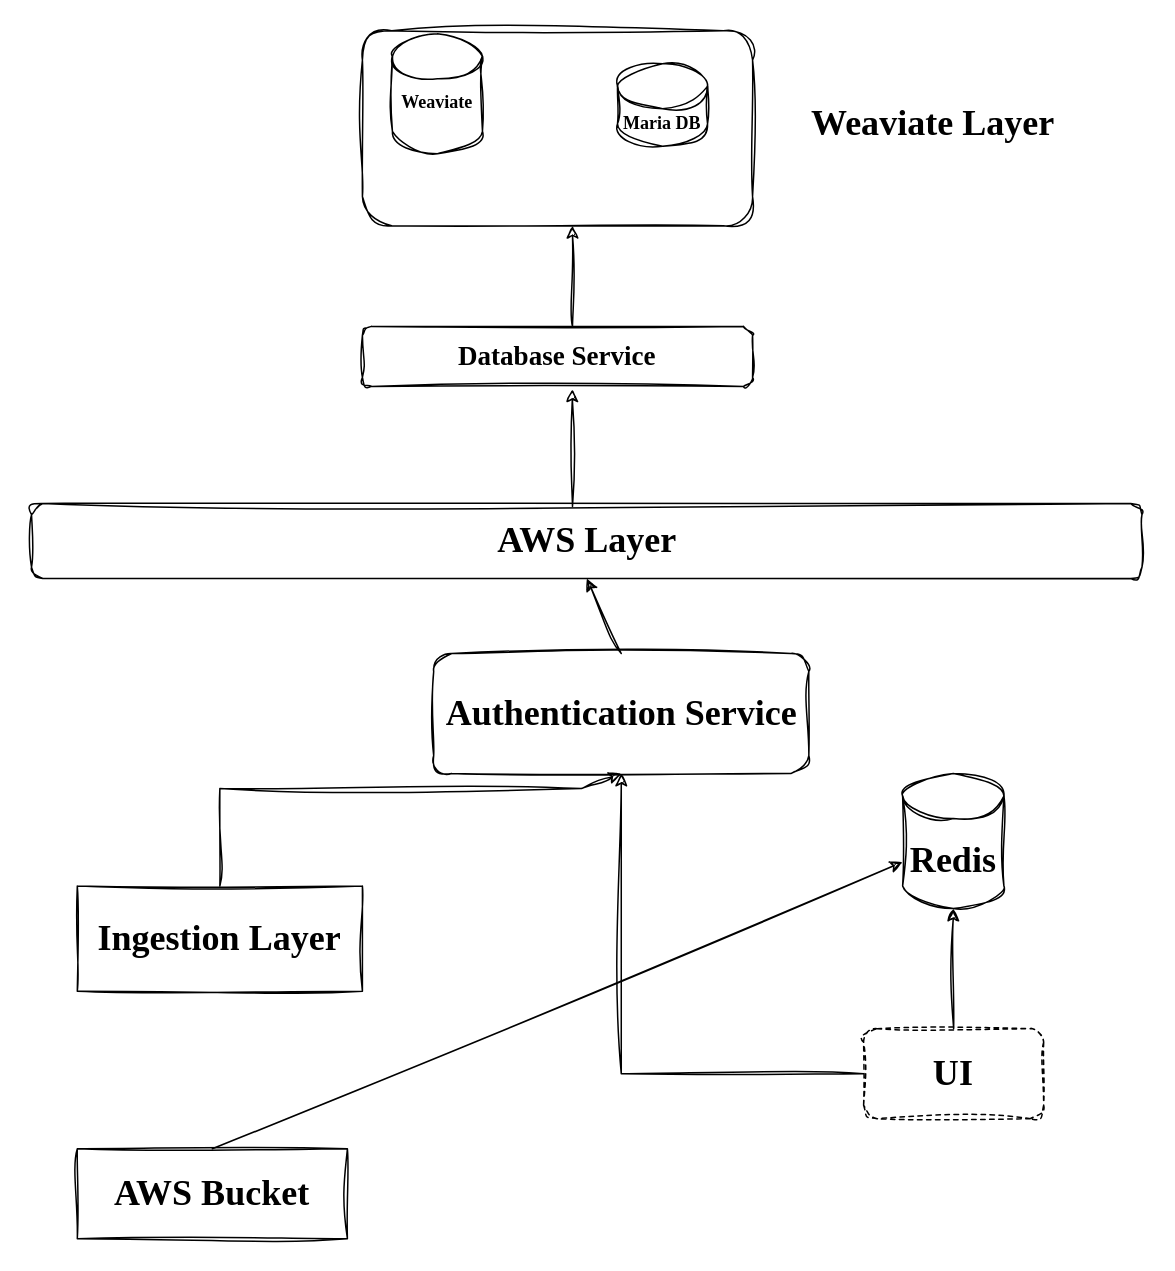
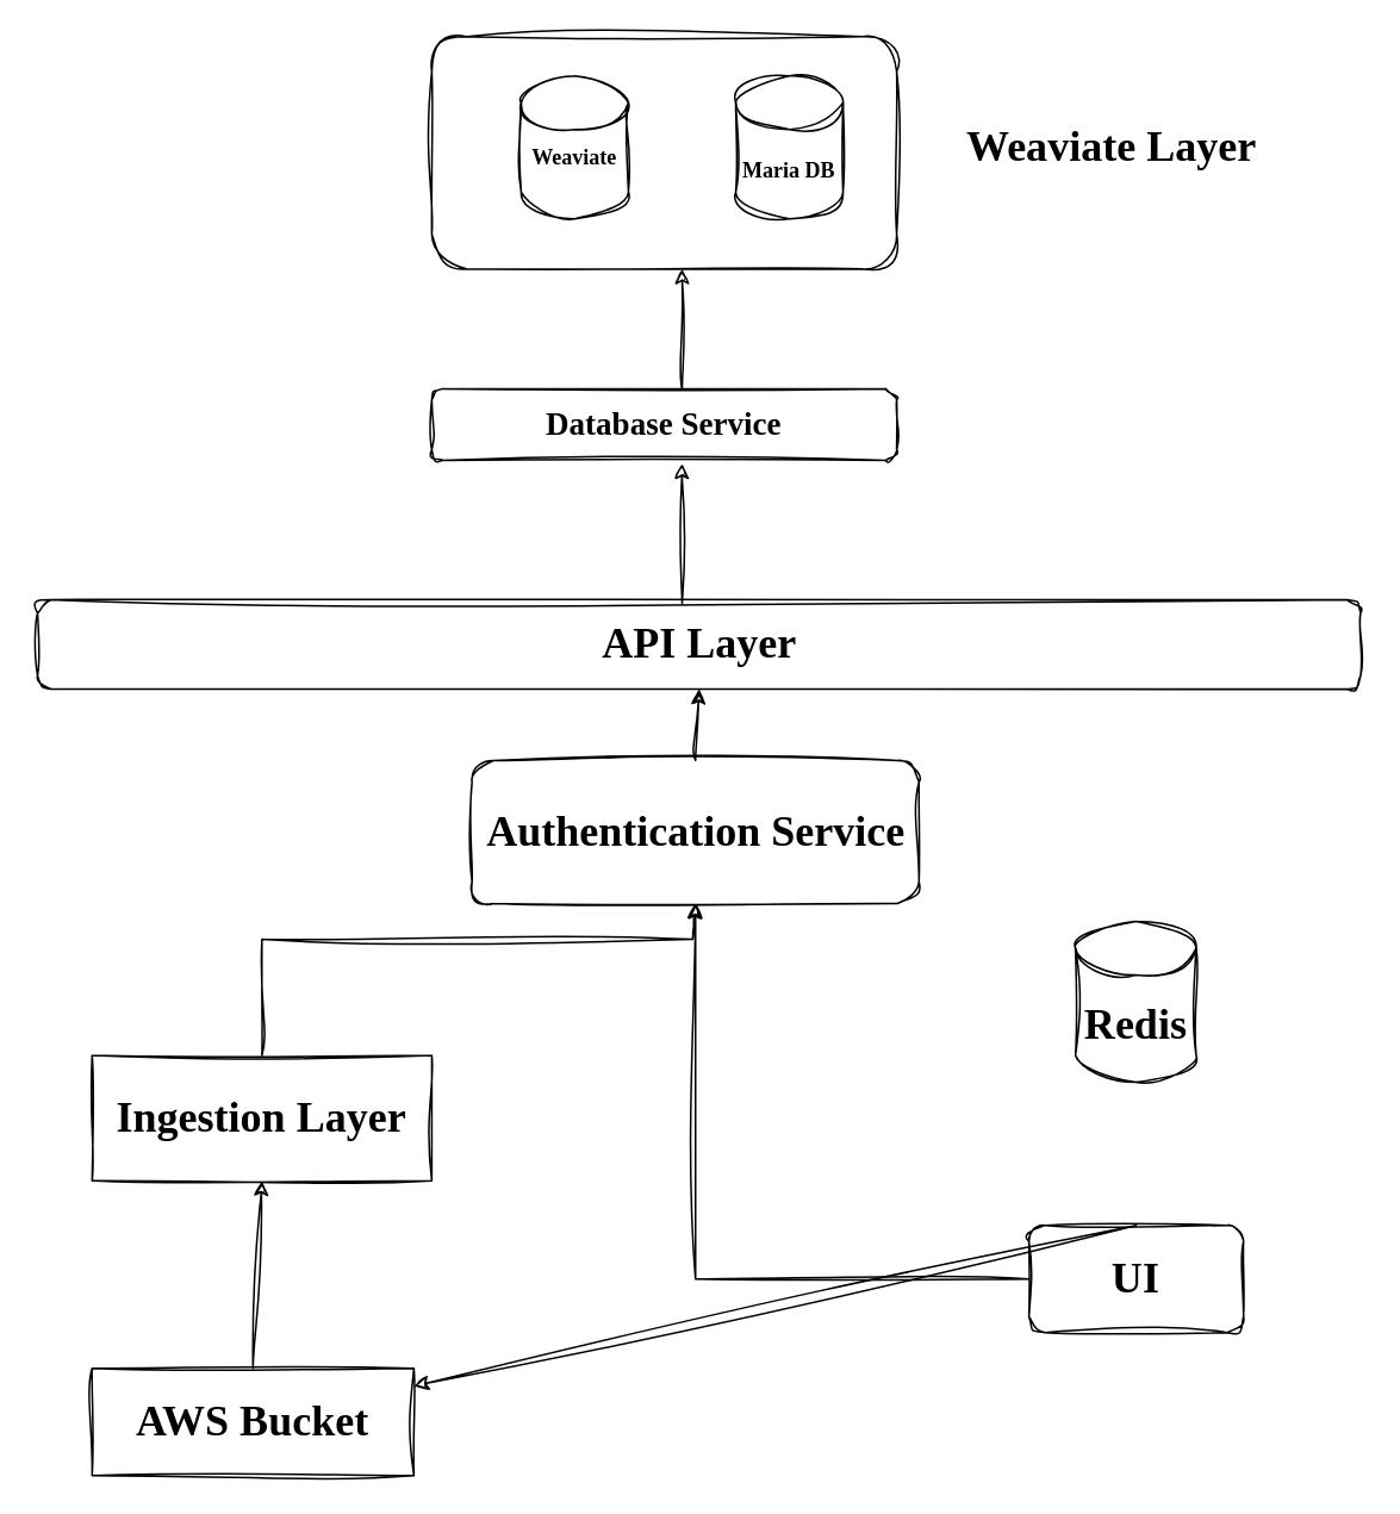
- <mxCell id="3" value="&lt;b&gt;Weaviate&lt;/b&gt;&lt;div&gt;&lt;br&gt;&lt;/div&gt;" style="shape=cylinder3;whiteSpace=wrap;html=1;boundedLbl=1;backgroundOutline=1;size=15;sketch=1;hachureGap=4;jiggle=2;curveFitting=1;fontFamily=Architects Daughter;fontSource=https%3A%2F%2Ffonts.googleapis.com%2Fcss%3Ffamily%3DArchitects%2BDaughter;" vertex="1" parent="1"><mxGeometry x="261" y="22" width="60" height="80" as="geometry" /></mxCell>
+ <mxCell id="3" value="&lt;b&gt;Weaviate&lt;/b&gt;&lt;div&gt;&lt;br&gt;&lt;/div&gt;" style="shape=cylinder3;whiteSpace=wrap;html=1;boundedLbl=1;backgroundOutline=1;size=15;sketch=1;hachureGap=4;jiggle=2;curveFitting=1;fontFamily=Architects Daughter;fontSource=https%3A%2F%2Ffonts.googleapis.com%2Fcss%3Ffamily%3DArchitects%2BDaughter;" vertex="1" parent="1"><mxGeometry x="291" y="42" width="60" height="80" as="geometry" /></mxCell>
- <mxCell id="4" value="&lt;b&gt;Maria DB&lt;/b&gt;" style="shape=cylinder3;whiteSpace=wrap;html=1;boundedLbl=1;backgroundOutline=1;size=15;sketch=1;hachureGap=4;jiggle=2;curveFitting=1;fontFamily=Architects Daughter;fontSource=https%3A%2F%2Ffonts.googleapis.com%2Fcss%3Ffamily%3DArchitects%2BDaughter;" vertex="1" parent="1"><mxGeometry x="411" y="42" width="60" height="55" as="geometry" /></mxCell>
+ <mxCell id="4" value="&lt;b&gt;Maria DB&lt;/b&gt;" style="shape=cylinder3;whiteSpace=wrap;html=1;boundedLbl=1;backgroundOutline=1;size=15;sketch=1;hachureGap=4;jiggle=2;curveFitting=1;fontFamily=Architects Daughter;fontSource=https%3A%2F%2Ffonts.googleapis.com%2Fcss%3Ffamily%3DArchitects%2BDaughter;" vertex="1" parent="1"><mxGeometry x="411" y="42" width="60" height="80" as="geometry" /></mxCell>
- <mxCell id="6" value="&lt;font style=&quot;font-size: 24px;&quot;&gt;&lt;b&gt;AWS Layer&lt;/b&gt;&lt;/font&gt;" style="rounded=1;whiteSpace=wrap;html=1;sketch=1;hachureGap=4;jiggle=2;curveFitting=1;fontFamily=Architects Daughter;fontSource=https%3A%2F%2Ffonts.googleapis.com%2Fcss%3Ffamily%3DArchitects%2BDaughter;" vertex="1" parent="1"><mxGeometry x="20.5" y="335" width="740" height="50" as="geometry" /></mxCell>
+ <mxCell id="6" value="&lt;font style=&quot;font-size: 24px;&quot;&gt;&lt;b&gt;API Layer&lt;/b&gt;&lt;/font&gt;" style="rounded=1;whiteSpace=wrap;html=1;sketch=1;hachureGap=4;jiggle=2;curveFitting=1;fontFamily=Architects Daughter;fontSource=https%3A%2F%2Ffonts.googleapis.com%2Fcss%3Ffamily%3DArchitects%2BDaughter;" vertex="1" parent="1"><mxGeometry x="20.5" y="335" width="740" height="50" as="geometry" /></mxCell>
- <mxCell id="7" value="&lt;font style=&quot;font-size: 24px;&quot;&gt;&lt;b&gt;Authentication Service&lt;/b&gt;&lt;/font&gt;" style="rounded=1;whiteSpace=wrap;html=1;sketch=1;hachureGap=4;jiggle=2;curveFitting=1;fontFamily=Architects Daughter;fontSource=https%3A%2F%2Ffonts.googleapis.com%2Fcss%3Ffamily%3DArchitects%2BDaughter;" vertex="1" parent="1"><mxGeometry x="288.5" y="435" width="250" height="80" as="geometry" /></mxCell>
+ <mxCell id="7" value="&lt;font style=&quot;font-size: 24px;&quot;&gt;&lt;b&gt;Authentication Service&lt;/b&gt;&lt;/font&gt;" style="rounded=1;whiteSpace=wrap;html=1;sketch=1;hachureGap=4;jiggle=2;curveFitting=1;fontFamily=Architects Daughter;fontSource=https%3A%2F%2Ffonts.googleapis.com%2Fcss%3Ffamily%3DArchitects%2BDaughter;" vertex="1" parent="1"><mxGeometry x="263.5" y="425" width="250" height="80" as="geometry" /></mxCell>
- <mxCell id="15" value="" style="endArrow=classic;html=1;rounded=0;sketch=1;hachureGap=4;jiggle=2;curveFitting=1;fontFamily=Architects Daughter;fontSource=https%3A%2F%2Ffonts.googleapis.com%2Fcss%3Ffamily%3DArchitects%2BDaughter;exitX=0.5;exitY=0;exitDx=0;exitDy=0;entryX=0.5;entryY=1;entryDx=0;entryDy=0;entryPerimeter=0;" edge="1" parent="1" source="10" target="9"><mxGeometry width="50" height="50" relative="1" as="geometry"><mxPoint x="361" y="485" as="sourcePoint" /><mxPoint x="411" y="435" as="targetPoint" /></mxGeometry></mxCell>
+ <mxCell id="15" value="" style="endArrow=classic;html=1;rounded=0;sketch=1;hachureGap=4;jiggle=2;curveFitting=1;fontFamily=Architects Daughter;fontSource=https%3A%2F%2Ffonts.googleapis.com%2Fcss%3Ffamily%3DArchitects%2BDaughter;exitX=0.5;exitY=0;exitDx=0;exitDy=0;" edge="1" parent="1" source="10" target="11"><mxGeometry width="50" height="50" relative="1" as="geometry"><mxPoint x="361" y="485" as="sourcePoint" /><mxPoint x="411" y="435" as="targetPoint" /></mxGeometry></mxCell>
- <mxCell id="12" value="" style="endArrow=classic;html=1;rounded=0;sketch=1;hachureGap=4;jiggle=2;curveFitting=1;fontFamily=Architects Daughter;fontSource=https%3A%2F%2Ffonts.googleapis.com%2Fcss%3Ffamily%3DArchitects%2BDaughter;exitX=0.5;exitY=0;exitDx=0;exitDy=0;" edge="1" parent="1" source="11" target="9"><mxGeometry width="50" height="50" relative="1" as="geometry"><mxPoint x="301" y="775" as="sourcePoint" /><mxPoint x="351" y="725" as="targetPoint" /></mxGeometry></mxCell>
+ <mxCell id="12" value="" style="endArrow=classic;html=1;rounded=0;sketch=1;hachureGap=4;jiggle=2;curveFitting=1;fontFamily=Architects Daughter;fontSource=https%3A%2F%2Ffonts.googleapis.com%2Fcss%3Ffamily%3DArchitects%2BDaughter;exitX=0.5;exitY=0;exitDx=0;exitDy=0;entryX=0.5;entryY=1;entryDx=0;entryDy=0;" edge="1" parent="1" source="11" target="8"><mxGeometry width="50" height="50" relative="1" as="geometry"><mxPoint x="301" y="775" as="sourcePoint" /><mxPoint x="351" y="725" as="targetPoint" /></mxGeometry></mxCell>
- <mxCell id="10" value="&lt;font style=&quot;font-size: 24px;&quot;&gt;&lt;b&gt;UI&lt;/b&gt;&lt;/font&gt;" style="rounded=1;whiteSpace=wrap;html=1;sketch=1;hachureGap=4;jiggle=2;curveFitting=1;fontFamily=Architects Daughter;fontSource=https%3A%2F%2Ffonts.googleapis.com%2Fcss%3Ffamily%3DArchitects%2BDaughter;dashed=1;" vertex="1" parent="1"><mxGeometry x="575" y="685" width="120" height="60" as="geometry" /></mxCell>
+ <mxCell id="10" value="&lt;font style=&quot;font-size: 24px;&quot;&gt;&lt;b&gt;UI&lt;/b&gt;&lt;/font&gt;" style="rounded=1;whiteSpace=wrap;html=1;sketch=1;hachureGap=4;jiggle=2;curveFitting=1;fontFamily=Architects Daughter;fontSource=https%3A%2F%2Ffonts.googleapis.com%2Fcss%3Ffamily%3DArchitects%2BDaughter;" vertex="1" parent="1"><mxGeometry x="575" y="685" width="120" height="60" as="geometry" /></mxCell>
